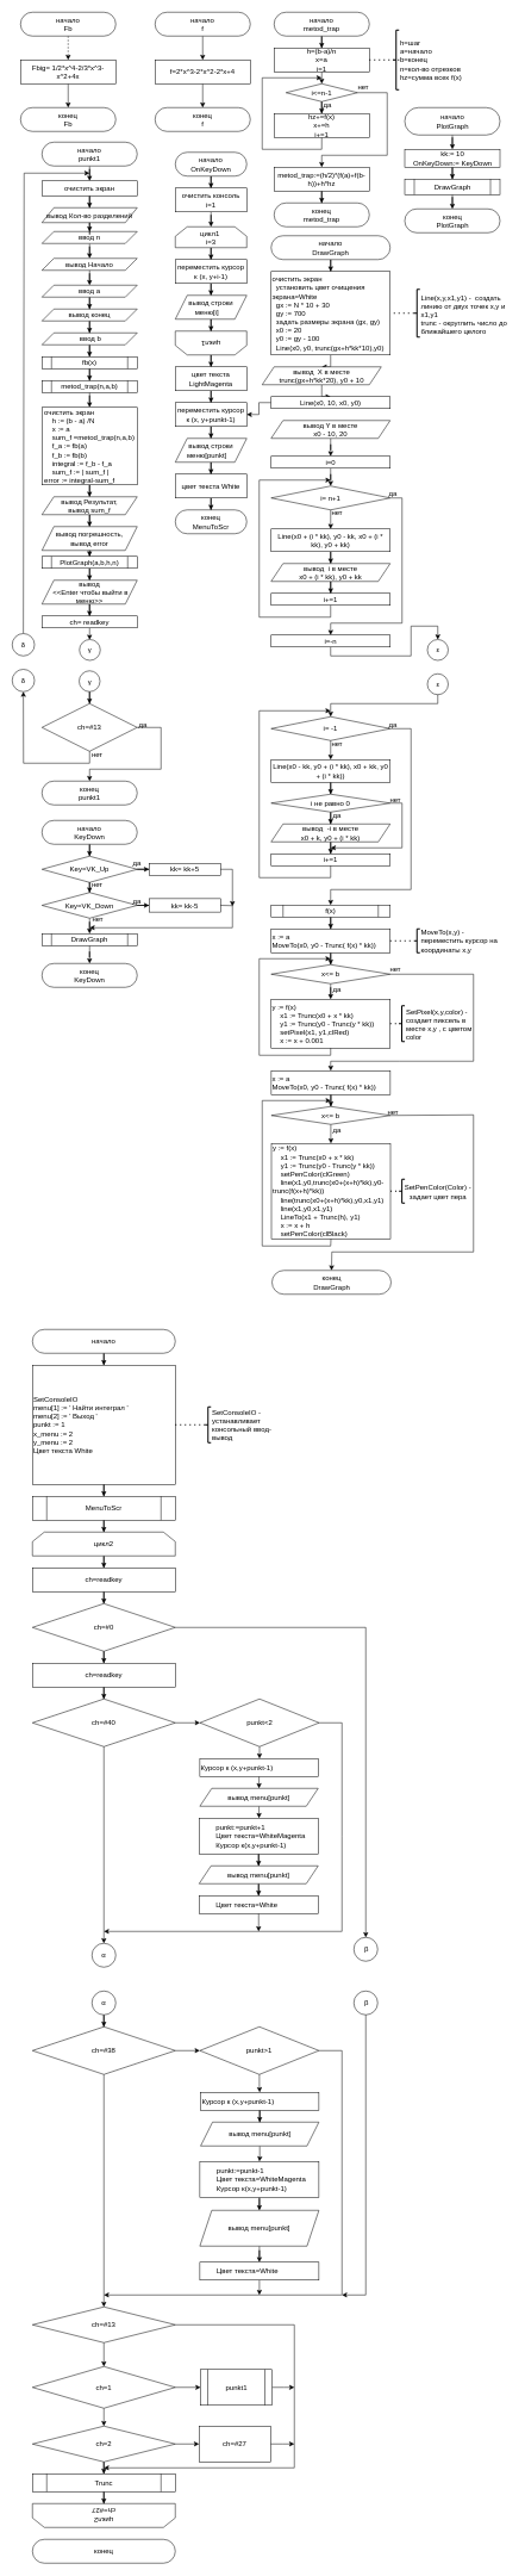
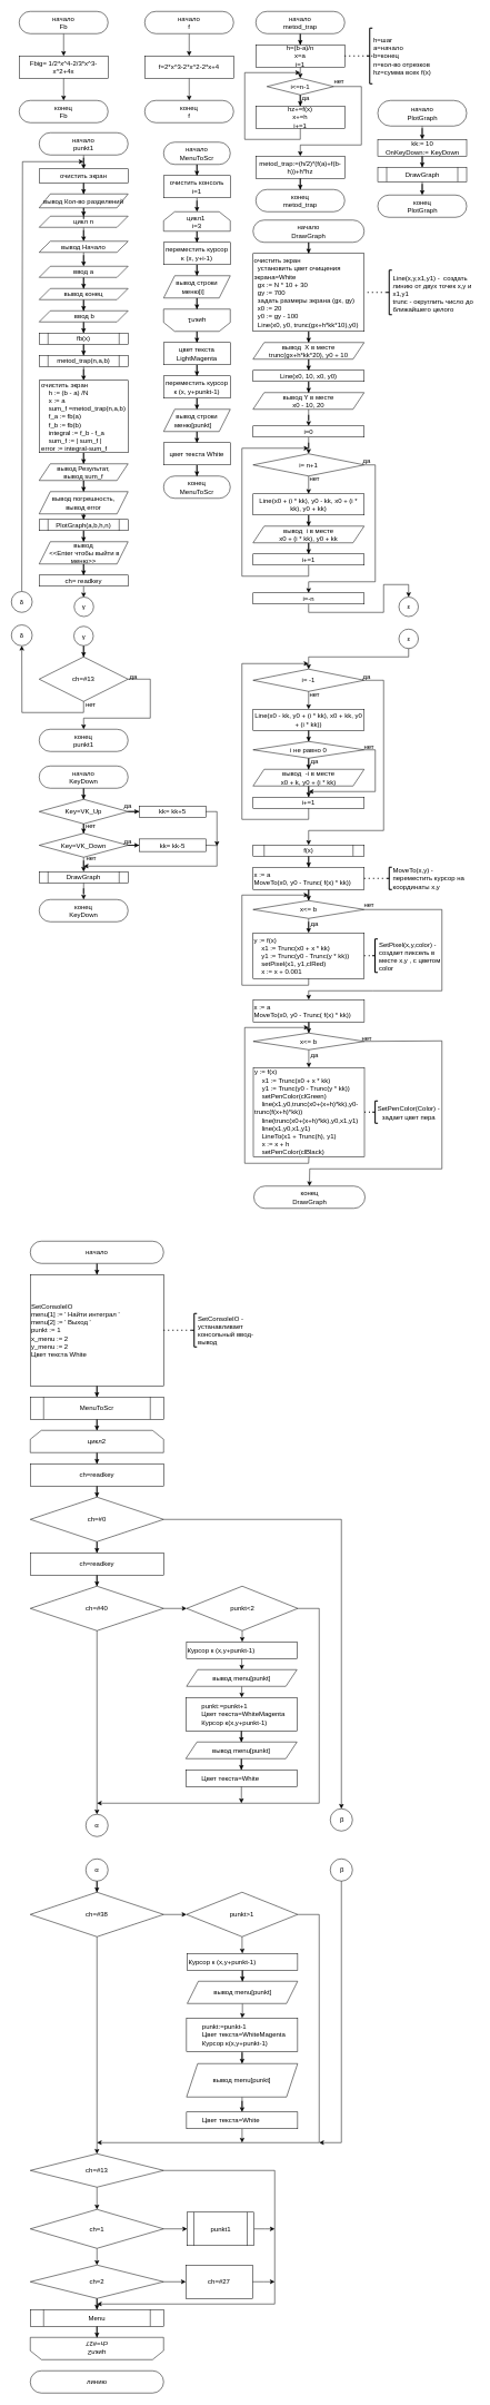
- <mxCell id="3" style="edgeStyle=orthogonalEdgeStyle;rounded=0;orthogonalLoop=1;jettySize=auto;html=1;dashed=1;" edge="1" parent="1" source="4" target="6"><mxGeometry relative="1" as="geometry" /></mxCell>
+ <mxCell id="3" style="edgeStyle=orthogonalEdgeStyle;rounded=0;orthogonalLoop=1;jettySize=auto;html=1;" edge="1" parent="1" source="4" target="6"><mxGeometry relative="1" as="geometry" /></mxCell>
- <mxCell id="44" value="начало&lt;br&gt;OnKeyDown" style="rounded=1;whiteSpace=wrap;html=1;arcSize=50;" vertex="1" parent="1"><mxGeometry x="294" y="255" width="120" height="40" as="geometry" /></mxCell>
+ <mxCell id="44" value="начало&lt;br&gt;MenuToScr" style="rounded=1;whiteSpace=wrap;html=1;arcSize=50;" vertex="1" parent="1"><mxGeometry x="294" y="255" width="120" height="40" as="geometry" /></mxCell>
- <mxCell id="39" value="ввод n" style="shape=parallelogram;perimeter=parallelogramPerimeter;whiteSpace=wrap;html=1;fixedSize=1;" vertex="1" parent="1"><mxGeometry x="70" y="388" width="160" height="20" as="geometry" /></mxCell>
+ <mxCell id="39" value="цикл n" style="shape=parallelogram;perimeter=parallelogramPerimeter;whiteSpace=wrap;html=1;fixedSize=1;" vertex="1" parent="1"><mxGeometry x="70" y="388" width="160" height="20" as="geometry" /></mxCell>
- <mxCell id="161" value="вывод&amp;nbsp; Х в месте&lt;br&gt;trunc(gx+h*kk*20), y0 + 10" style="shape=parallelogram;perimeter=parallelogramPerimeter;whiteSpace=wrap;html=1;fixedSize=1;" vertex="1" parent="1"><mxGeometry x="440" y="615" width="200" height="30" as="geometry" /></mxCell>
+ <mxCell id="161" value="вывод&amp;nbsp; Х в месте&lt;br&gt;trunc(gx+h*kk*20), y0 + 10" style="shape=parallelogram;perimeter=parallelogramPerimeter;whiteSpace=wrap;html=1;fixedSize=1;" vertex="1" parent="1"><mxGeometry x="455" y="615" width="200" height="30" as="geometry" /></mxCell>
- <mxCell id="164" style="edgeStyle=orthogonalEdgeStyle;rounded=0;orthogonalLoop=1;jettySize=auto;html=1;" edge="1" parent="1" source="165" target="58"><mxGeometry relative="1" as="geometry" /></mxCell>
+ <mxCell id="164" style="edgeStyle=orthogonalEdgeStyle;rounded=0;orthogonalLoop=1;jettySize=auto;html=1;" edge="1" parent="1" source="165" target="163"><mxGeometry relative="1" as="geometry" /></mxCell>
- <mxCell id="119" value="Trunc" style="shape=process;whiteSpace=wrap;html=1;backgroundOutline=1;" vertex="1" parent="1"><mxGeometry x="54" y="4150" width="240" height="30" as="geometry" /></mxCell>
+ <mxCell id="119" value="Menu" style="shape=process;whiteSpace=wrap;html=1;backgroundOutline=1;" vertex="1" parent="1"><mxGeometry x="54" y="4150" width="240" height="30" as="geometry" /></mxCell>
- <mxCell id="63" value="конец" style="rounded=1;whiteSpace=wrap;html=1;arcSize=50;" vertex="1" parent="1"><mxGeometry x="54" y="4260" width="240" height="40" as="geometry" /></mxCell>
+ <mxCell id="63" value="линию" style="rounded=1;whiteSpace=wrap;html=1;arcSize=50;" vertex="1" parent="1"><mxGeometry x="54" y="4260" width="240" height="40" as="geometry" /></mxCell>
